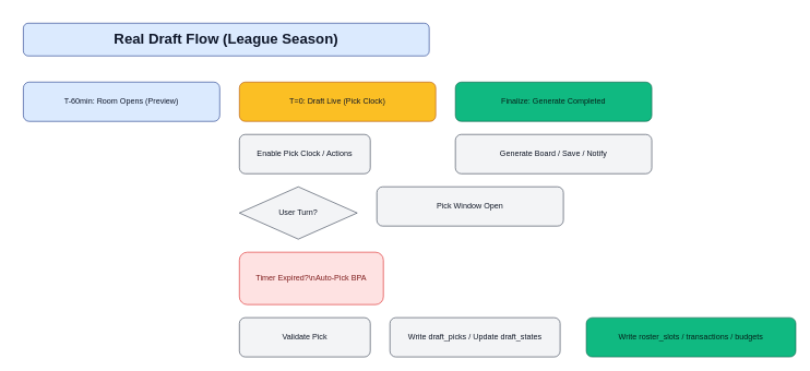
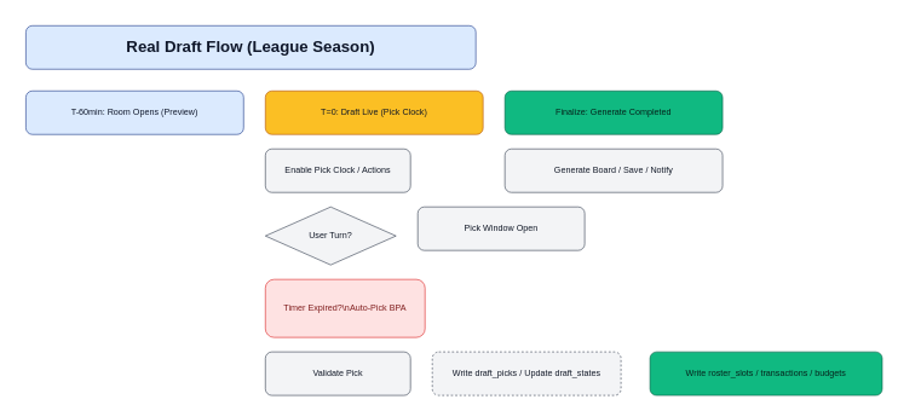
- <mxCell id="2" value="Real Draft Flow (League Season)" style="rounded=1;whiteSpace=wrap;html=1;fontSize=22;fontStyle=1;fillColor=#DBEAFE;strokeColor=#1E3A8A;fontColor=#0F172A;align=center;verticalAlign=middle;" vertex="1" parent="1"><mxGeometry x="20" y="20" width="620" height="50" as="geometry" /></mxCell>
+ <mxCell id="2" value="Real Draft Flow (League Season)" style="rounded=1;whiteSpace=wrap;html=1;fontSize=22;fontStyle=1;fillColor=#DBEAFE;strokeColor=#1E3A8A;fontColor=#0F172A;align=center;verticalAlign=middle;" vertex="1" parent="1"><mxGeometry x="20" y="20" width="620" height="60" as="geometry" /></mxCell>
- <mxCell id="8" value="Pick Window Open" style="rounded=1;whiteSpace=wrap;html=1;fillColor=#F3F4F6;strokeColor=#374151;fontColor=#111827;" vertex="1" parent="1"><mxGeometry x="560" y="270" width="285" height="60" as="geometry" /></mxCell>
+ <mxCell id="8" value="Pick Window Open" style="rounded=1;whiteSpace=wrap;html=1;fillColor=#F3F4F6;strokeColor=#374151;fontColor=#111827;" vertex="1" parent="1"><mxGeometry x="560" y="270" width="230" height="60" as="geometry" /></mxCell>
- <mxCell id="11" value="Write draft_picks / Update draft_states" style="rounded=1;whiteSpace=wrap;html=1;fillColor=#F3F4F6;strokeColor=#374151;fontColor=#111827;" vertex="1" parent="1"><mxGeometry x="580" y="470" width="260" height="60" as="geometry" /></mxCell>
+ <mxCell id="11" value="Write draft_picks / Update draft_states" style="rounded=1;whiteSpace=wrap;html=1;fillColor=#F3F4F6;strokeColor=#374151;fontColor=#111827;dashed=1;" vertex="1" parent="1"><mxGeometry x="580" y="470" width="260" height="60" as="geometry" /></mxCell>
